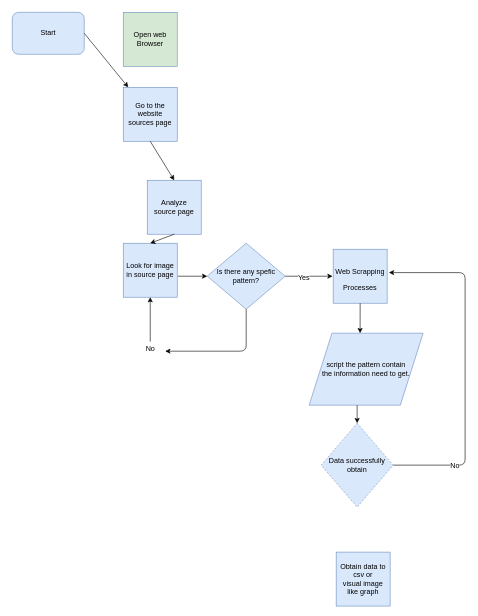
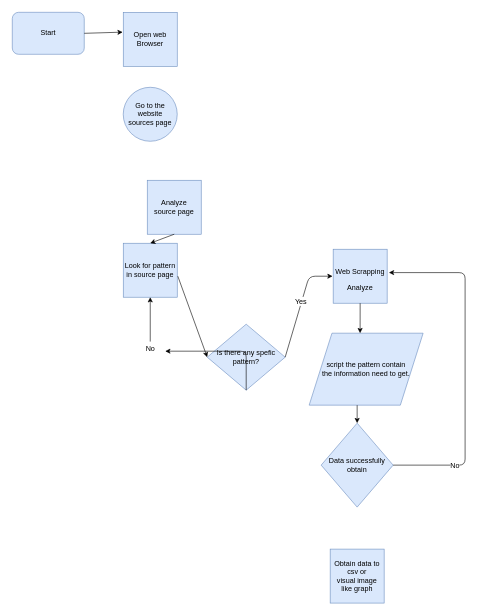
- <mxCell id="3" value="Open web Browser" style="whiteSpace=wrap;html=1;aspect=fixed;fillColor=#d5e8d4;strokeColor=#6c8ebf;" vertex="1" parent="1"><mxGeometry x="205" y="20" width="90" height="90" as="geometry" /></mxCell>
+ <mxCell id="3" value="Open web Browser" style="whiteSpace=wrap;html=1;aspect=fixed;fillColor=#dae8fc;strokeColor=#6c8ebf;" vertex="1" parent="1"><mxGeometry x="205" y="20" width="90" height="90" as="geometry" /></mxCell>
- <mxCell id="24" value="" style="endArrow=classic;html=1;exitX=1;exitY=0.5;exitDx=0;exitDy=0;" edge="1" parent="1" source="2" target="7"><mxGeometry width="50" height="50" relative="1" as="geometry"><mxPoint x="125" y="80" as="sourcePoint" /><mxPoint x="175" y="30" as="targetPoint" /></mxGeometry></mxCell>
+ <mxCell id="24" value="" style="endArrow=classic;html=1;exitX=1;exitY=0.5;exitDx=0;exitDy=0;entryX=-0.011;entryY=0.367;entryDx=0;entryDy=0;entryPerimeter=0;" edge="1" parent="1" source="2" target="3"><mxGeometry width="50" height="50" relative="1" as="geometry"><mxPoint x="125" y="80" as="sourcePoint" /><mxPoint x="175" y="30" as="targetPoint" /></mxGeometry></mxCell>
- <mxCell id="7" value="Go to the website&lt;br&gt;sources page" style="whiteSpace=wrap;html=1;aspect=fixed;fillColor=#dae8fc;strokeColor=#6c8ebf;" vertex="1" parent="1"><mxGeometry x="205" y="145" width="90" height="90" as="geometry" /></mxCell>
+ <mxCell id="7" value="Go to the website&lt;br&gt;sources page" style="ellipse;whiteSpace=wrap;html=1;aspect=fixed;fillColor=#dae8fc;strokeColor=#6c8ebf;" vertex="1" parent="1"><mxGeometry x="205" y="145" width="90" height="90" as="geometry" /></mxCell>
- <mxCell id="14" value="" style="endArrow=classic;html=1;exitX=0.5;exitY=1;exitDx=0;exitDy=0;entryX=0.5;entryY=0;entryDx=0;entryDy=0;" edge="1" parent="1" source="7" target="8"><mxGeometry width="50" height="50" relative="1" as="geometry"><mxPoint x="225" y="282.5" as="sourcePoint" /><mxPoint x="275" y="232.5" as="targetPoint" /></mxGeometry></mxCell>
- <mxCell id="9" value="Look for image&lt;br&gt;in source page" style="whiteSpace=wrap;html=1;aspect=fixed;fillColor=#dae8fc;strokeColor=#6c8ebf;" vertex="1" parent="1"><mxGeometry x="205" y="405" width="90" height="90" as="geometry" /></mxCell>
+ <mxCell id="9" value="Look for pattern&lt;br&gt;in source page" style="whiteSpace=wrap;html=1;aspect=fixed;fillColor=#dae8fc;strokeColor=#6c8ebf;" vertex="1" parent="1"><mxGeometry x="205" y="405" width="90" height="90" as="geometry" /></mxCell>
- <mxCell id="10" value="Is there any spefic pattern?" style="rhombus;whiteSpace=wrap;html=1;fillColor=#dae8fc;strokeColor=#6c8ebf;" vertex="1" parent="1"><mxGeometry x="345" y="405" width="130" height="110" as="geometry" /></mxCell>
+ <mxCell id="10" value="Is there any spefic pattern?" style="rhombus;whiteSpace=wrap;html=1;fillColor=#dae8fc;strokeColor=#6c8ebf;" vertex="1" parent="1"><mxGeometry x="345" y="540" width="130" height="110" as="geometry" /></mxCell>
- <mxCell id="4" value="&lt;p class=&quot;MsoNormal&quot; align=&quot;center&quot;&gt;Web Scrapping&lt;/p&gt;&lt;span&gt;Processes&lt;/span&gt;" style="whiteSpace=wrap;html=1;aspect=fixed;fillColor=#dae8fc;strokeColor=#6c8ebf;" vertex="1" parent="1"><mxGeometry x="555" y="415" width="90" height="90" as="geometry" /></mxCell>
+ <mxCell id="4" value="&lt;p class=&quot;MsoNormal&quot; align=&quot;center&quot;&gt;Web Scrapping&lt;/p&gt;&lt;span&gt;Analyze&lt;/span&gt;" style="whiteSpace=wrap;html=1;aspect=fixed;fillColor=#dae8fc;strokeColor=#6c8ebf;" vertex="1" parent="1"><mxGeometry x="555" y="415" width="90" height="90" as="geometry" /></mxCell>
- <mxCell id="5" value="&lt;p class=&quot;MsoNormal&quot; align=&quot;center&quot;&gt;Data successfully&lt;br/&gt;obtain&lt;/p&gt;" style="rhombus;whiteSpace=wrap;html=1;fillColor=#dae8fc;strokeColor=#6c8ebf;dashed=1;" vertex="1" parent="1"><mxGeometry x="535" y="705" width="120" height="140" as="geometry" /></mxCell>
+ <mxCell id="5" value="&lt;p class=&quot;MsoNormal&quot; align=&quot;center&quot;&gt;Data successfully&lt;br/&gt;obtain&lt;/p&gt;" style="rhombus;whiteSpace=wrap;html=1;fillColor=#dae8fc;strokeColor=#6c8ebf;" vertex="1" parent="1"><mxGeometry x="535" y="705" width="120" height="140" as="geometry" /></mxCell>
- <mxCell id="19" value="&lt;p class=&quot;MsoNormal&quot; align=&quot;center&quot;&gt;Obtain data to csv or&lt;br/&gt;visual image like graph&lt;/p&gt;" style="whiteSpace=wrap;html=1;aspect=fixed;fillColor=#dae8fc;strokeColor=#6c8ebf;" vertex="1" parent="1"><mxGeometry x="560" y="920" width="90" height="90" as="geometry" /></mxCell>
+ <mxCell id="19" value="&lt;p class=&quot;MsoNormal&quot; align=&quot;center&quot;&gt;Obtain data to csv or&lt;br/&gt;visual image like graph&lt;/p&gt;" style="whiteSpace=wrap;html=1;aspect=fixed;fillColor=#dae8fc;strokeColor=#6c8ebf;" vertex="1" parent="1"><mxGeometry x="550" y="915" width="90" height="90" as="geometry" /></mxCell>
